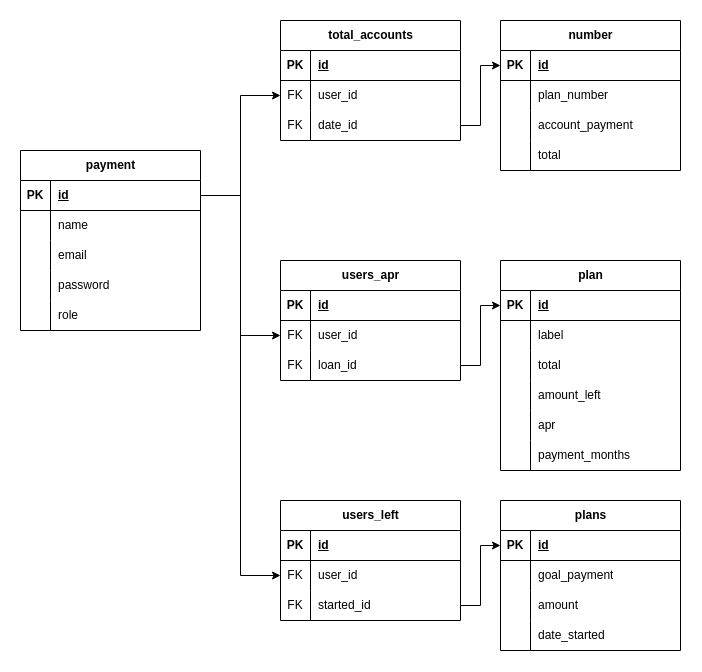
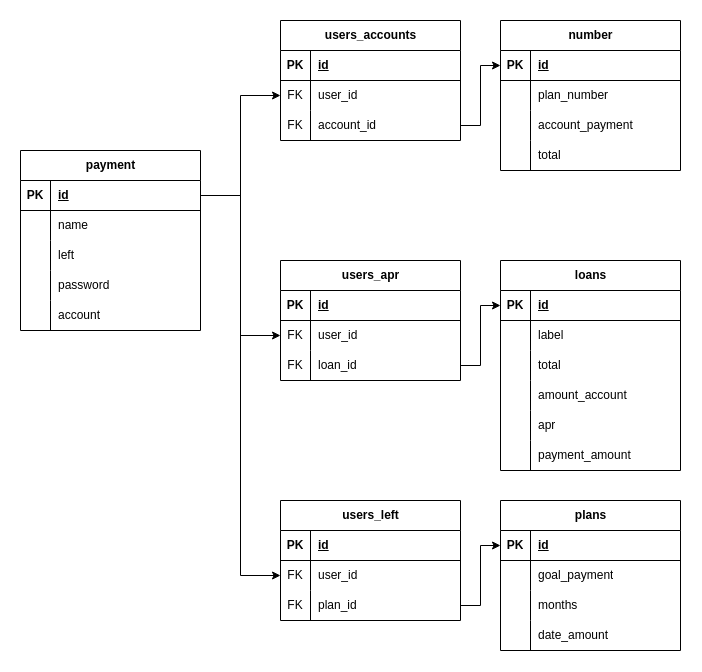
- <mxCell id="63" value="total_accounts" style="shape=table;startSize=30;container=1;collapsible=1;childLayout=tableLayout;fixedRows=1;rowLines=0;fontStyle=1;align=center;resizeLast=1;html=1;" vertex="1" parent="1"><mxGeometry x="280" width="180" height="120" as="geometry" y="20" /></mxCell>
+ <mxCell id="63" value="users_accounts" style="shape=table;startSize=30;container=1;collapsible=1;childLayout=tableLayout;fixedRows=1;rowLines=0;fontStyle=1;align=center;resizeLast=1;html=1;" vertex="1" parent="1"><mxGeometry x="280" width="180" height="120" as="geometry" y="20" /></mxCell>
- <mxCell id="72" value="date_id" style="shape=partialRectangle;connectable=0;fillColor=none;top=0;left=0;bottom=0;right=0;align=left;spacingLeft=6;overflow=hidden;whiteSpace=wrap;html=1;" vertex="1" parent="70"><mxGeometry x="30" width="150" height="30" as="geometry"><mxRectangle width="150" height="30" as="alternateBounds" /></mxGeometry></mxCell>
+ <mxCell id="72" value="account_id" style="shape=partialRectangle;connectable=0;fillColor=none;top=0;left=0;bottom=0;right=0;align=left;spacingLeft=6;overflow=hidden;whiteSpace=wrap;html=1;" vertex="1" parent="70"><mxGeometry x="30" width="150" height="30" as="geometry"><mxRectangle width="150" height="30" as="alternateBounds" /></mxGeometry></mxCell>
- <mxCell id="11" value="email" style="shape=partialRectangle;connectable=0;fillColor=none;top=0;left=0;bottom=0;right=0;align=left;spacingLeft=6;overflow=hidden;whiteSpace=wrap;html=1;" vertex="1" parent="9"><mxGeometry x="30" width="150" height="30" as="geometry"><mxRectangle width="150" height="30" as="alternateBounds" /></mxGeometry></mxCell>
+ <mxCell id="11" value="left" style="shape=partialRectangle;connectable=0;fillColor=none;top=0;left=0;bottom=0;right=0;align=left;spacingLeft=6;overflow=hidden;whiteSpace=wrap;html=1;" vertex="1" parent="9"><mxGeometry x="30" width="150" height="30" as="geometry"><mxRectangle width="150" height="30" as="alternateBounds" /></mxGeometry></mxCell>
- <mxCell id="31" value="plan" style="shape=table;startSize=30;container=1;collapsible=1;childLayout=tableLayout;fixedRows=1;rowLines=0;fontStyle=1;align=center;resizeLast=1;html=1;" vertex="1" parent="1"><mxGeometry x="500" y="260" width="180" height="210" as="geometry" /></mxCell>
+ <mxCell id="31" value="loans" style="shape=table;startSize=30;container=1;collapsible=1;childLayout=tableLayout;fixedRows=1;rowLines=0;fontStyle=1;align=center;resizeLast=1;html=1;" vertex="1" parent="1"><mxGeometry x="500" y="260" width="180" height="210" as="geometry" /></mxCell>
- <mxCell id="17" value="role" style="shape=partialRectangle;connectable=0;fillColor=none;top=0;left=0;bottom=0;right=0;align=left;spacingLeft=6;overflow=hidden;whiteSpace=wrap;html=1;" vertex="1" parent="15"><mxGeometry x="30" width="150" height="30" as="geometry"><mxRectangle width="150" height="30" as="alternateBounds" /></mxGeometry></mxCell>
+ <mxCell id="17" value="account" style="shape=partialRectangle;connectable=0;fillColor=none;top=0;left=0;bottom=0;right=0;align=left;spacingLeft=6;overflow=hidden;whiteSpace=wrap;html=1;" vertex="1" parent="15"><mxGeometry x="30" width="150" height="30" as="geometry"><mxRectangle width="150" height="30" as="alternateBounds" /></mxGeometry></mxCell>
- <mxCell id="43" value="amount_left" style="shape=partialRectangle;connectable=0;fillColor=none;top=0;left=0;bottom=0;right=0;align=left;spacingLeft=6;overflow=hidden;whiteSpace=wrap;html=1;" vertex="1" parent="41"><mxGeometry x="30" width="150" height="30" as="geometry"><mxRectangle width="150" height="30" as="alternateBounds" /></mxGeometry></mxCell>
+ <mxCell id="43" value="amount_account" style="shape=partialRectangle;connectable=0;fillColor=none;top=0;left=0;bottom=0;right=0;align=left;spacingLeft=6;overflow=hidden;whiteSpace=wrap;html=1;" vertex="1" parent="41"><mxGeometry x="30" width="150" height="30" as="geometry"><mxRectangle width="150" height="30" as="alternateBounds" /></mxGeometry></mxCell>
- <mxCell id="49" value="payment_months" style="shape=partialRectangle;connectable=0;fillColor=none;top=0;left=0;bottom=0;right=0;align=left;spacingLeft=6;overflow=hidden;whiteSpace=wrap;html=1;" vertex="1" parent="47"><mxGeometry x="30" width="150" height="30" as="geometry"><mxRectangle width="150" height="30" as="alternateBounds" /></mxGeometry></mxCell>
+ <mxCell id="49" value="payment_amount" style="shape=partialRectangle;connectable=0;fillColor=none;top=0;left=0;bottom=0;right=0;align=left;spacingLeft=6;overflow=hidden;whiteSpace=wrap;html=1;" vertex="1" parent="47"><mxGeometry x="30" width="150" height="30" as="geometry"><mxRectangle width="150" height="30" as="alternateBounds" /></mxGeometry></mxCell>
- <mxCell id="94" value="started_id" style="shape=partialRectangle;connectable=0;fillColor=none;top=0;left=0;bottom=0;right=0;align=left;spacingLeft=6;overflow=hidden;whiteSpace=wrap;html=1;" vertex="1" parent="92"><mxGeometry x="30" width="150" height="30" as="geometry"><mxRectangle width="150" height="30" as="alternateBounds" /></mxGeometry></mxCell>
+ <mxCell id="94" value="plan_id" style="shape=partialRectangle;connectable=0;fillColor=none;top=0;left=0;bottom=0;right=0;align=left;spacingLeft=6;overflow=hidden;whiteSpace=wrap;html=1;" vertex="1" parent="92"><mxGeometry x="30" width="150" height="30" as="geometry"><mxRectangle width="150" height="30" as="alternateBounds" /></mxGeometry></mxCell>
- <mxCell id="59" value="amount" style="shape=partialRectangle;connectable=0;fillColor=none;top=0;left=0;bottom=0;right=0;align=left;spacingLeft=6;overflow=hidden;whiteSpace=wrap;html=1;" vertex="1" parent="57"><mxGeometry x="30" width="150" height="30" as="geometry"><mxRectangle width="150" height="30" as="alternateBounds" /></mxGeometry></mxCell>
+ <mxCell id="59" value="months" style="shape=partialRectangle;connectable=0;fillColor=none;top=0;left=0;bottom=0;right=0;align=left;spacingLeft=6;overflow=hidden;whiteSpace=wrap;html=1;" vertex="1" parent="57"><mxGeometry x="30" width="150" height="30" as="geometry"><mxRectangle width="150" height="30" as="alternateBounds" /></mxGeometry></mxCell>
- <mxCell id="62" value="date_started" style="shape=partialRectangle;connectable=0;fillColor=none;top=0;left=0;bottom=0;right=0;align=left;spacingLeft=6;overflow=hidden;whiteSpace=wrap;html=1;" vertex="1" parent="60"><mxGeometry x="30" width="150" height="30" as="geometry"><mxRectangle width="150" height="30" as="alternateBounds" /></mxGeometry></mxCell>
+ <mxCell id="62" value="date_amount" style="shape=partialRectangle;connectable=0;fillColor=none;top=0;left=0;bottom=0;right=0;align=left;spacingLeft=6;overflow=hidden;whiteSpace=wrap;html=1;" vertex="1" parent="60"><mxGeometry x="30" width="150" height="30" as="geometry"><mxRectangle width="150" height="30" as="alternateBounds" /></mxGeometry></mxCell>
